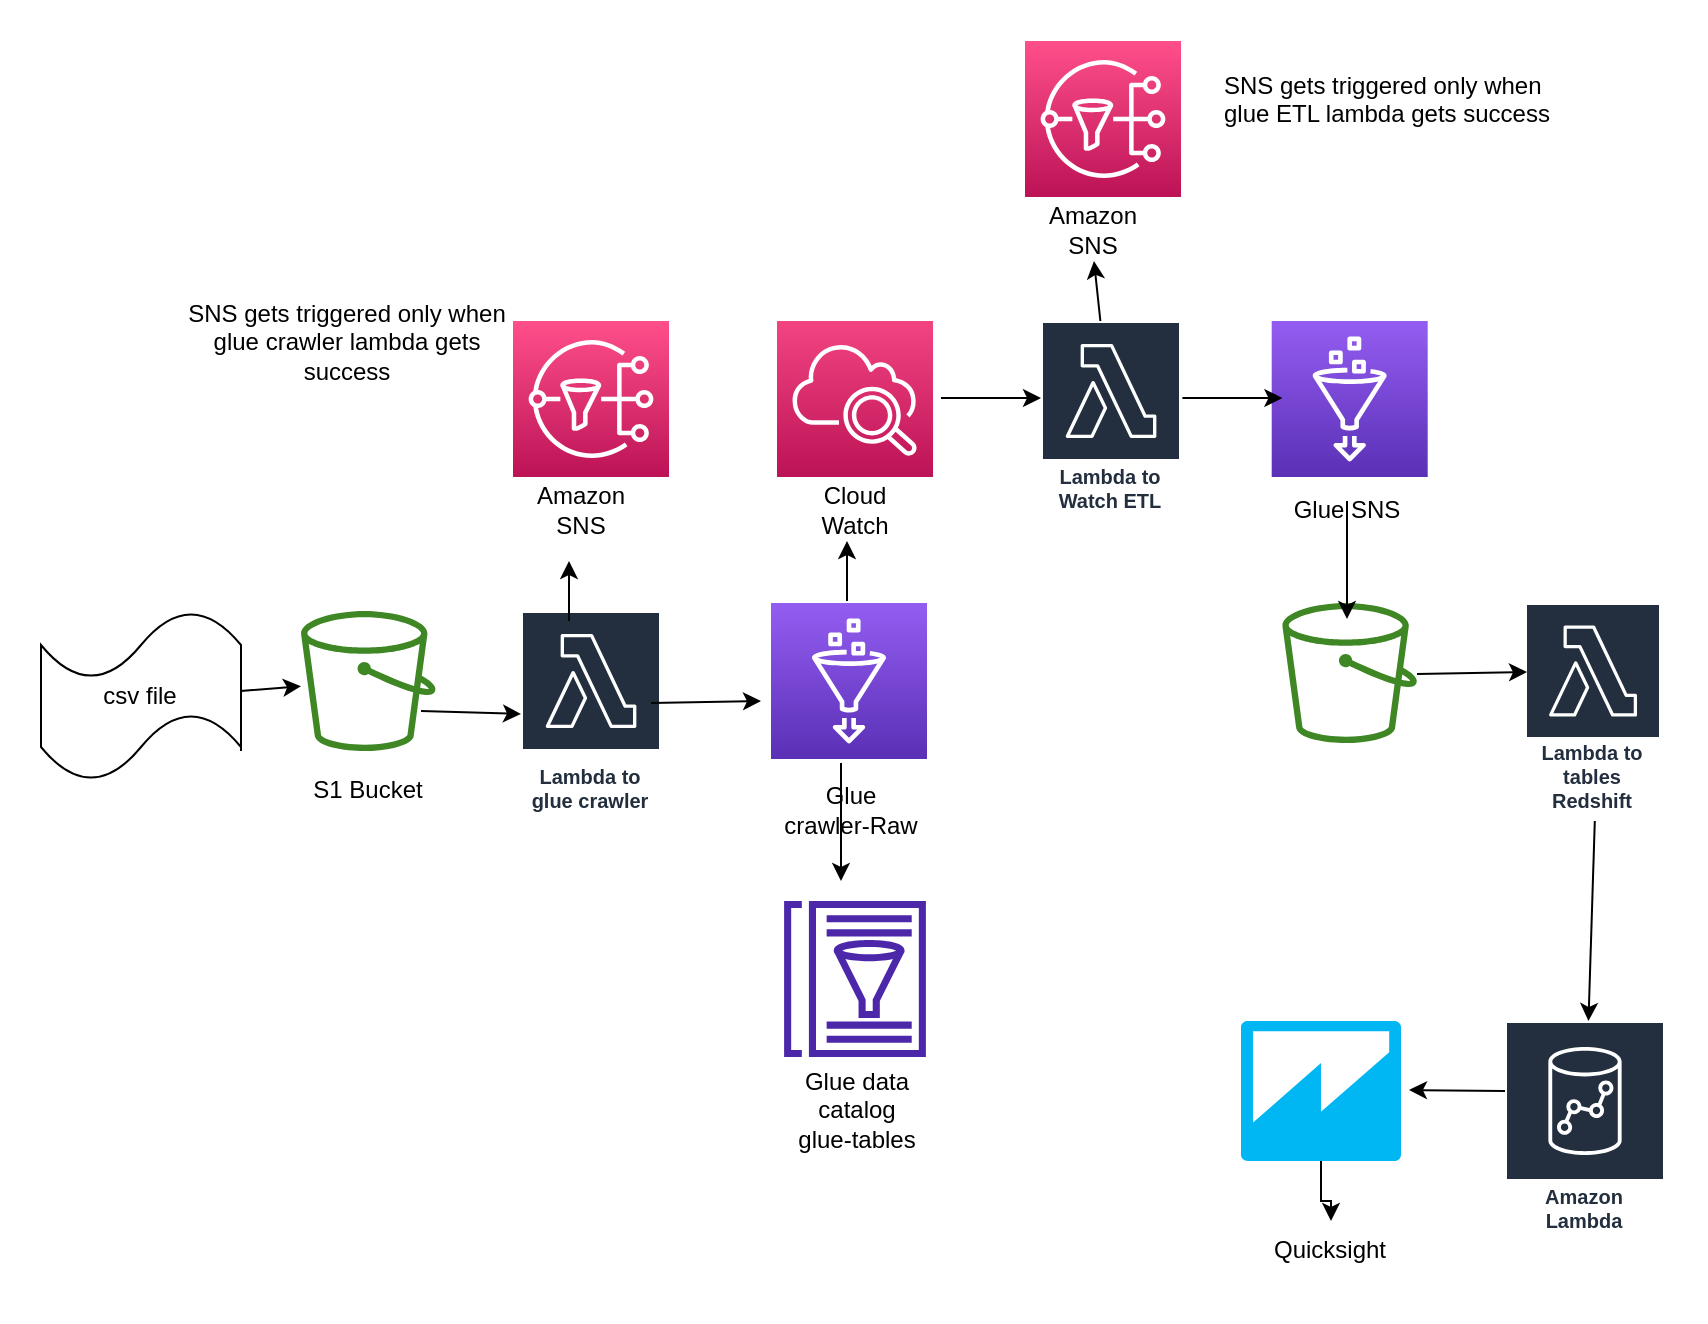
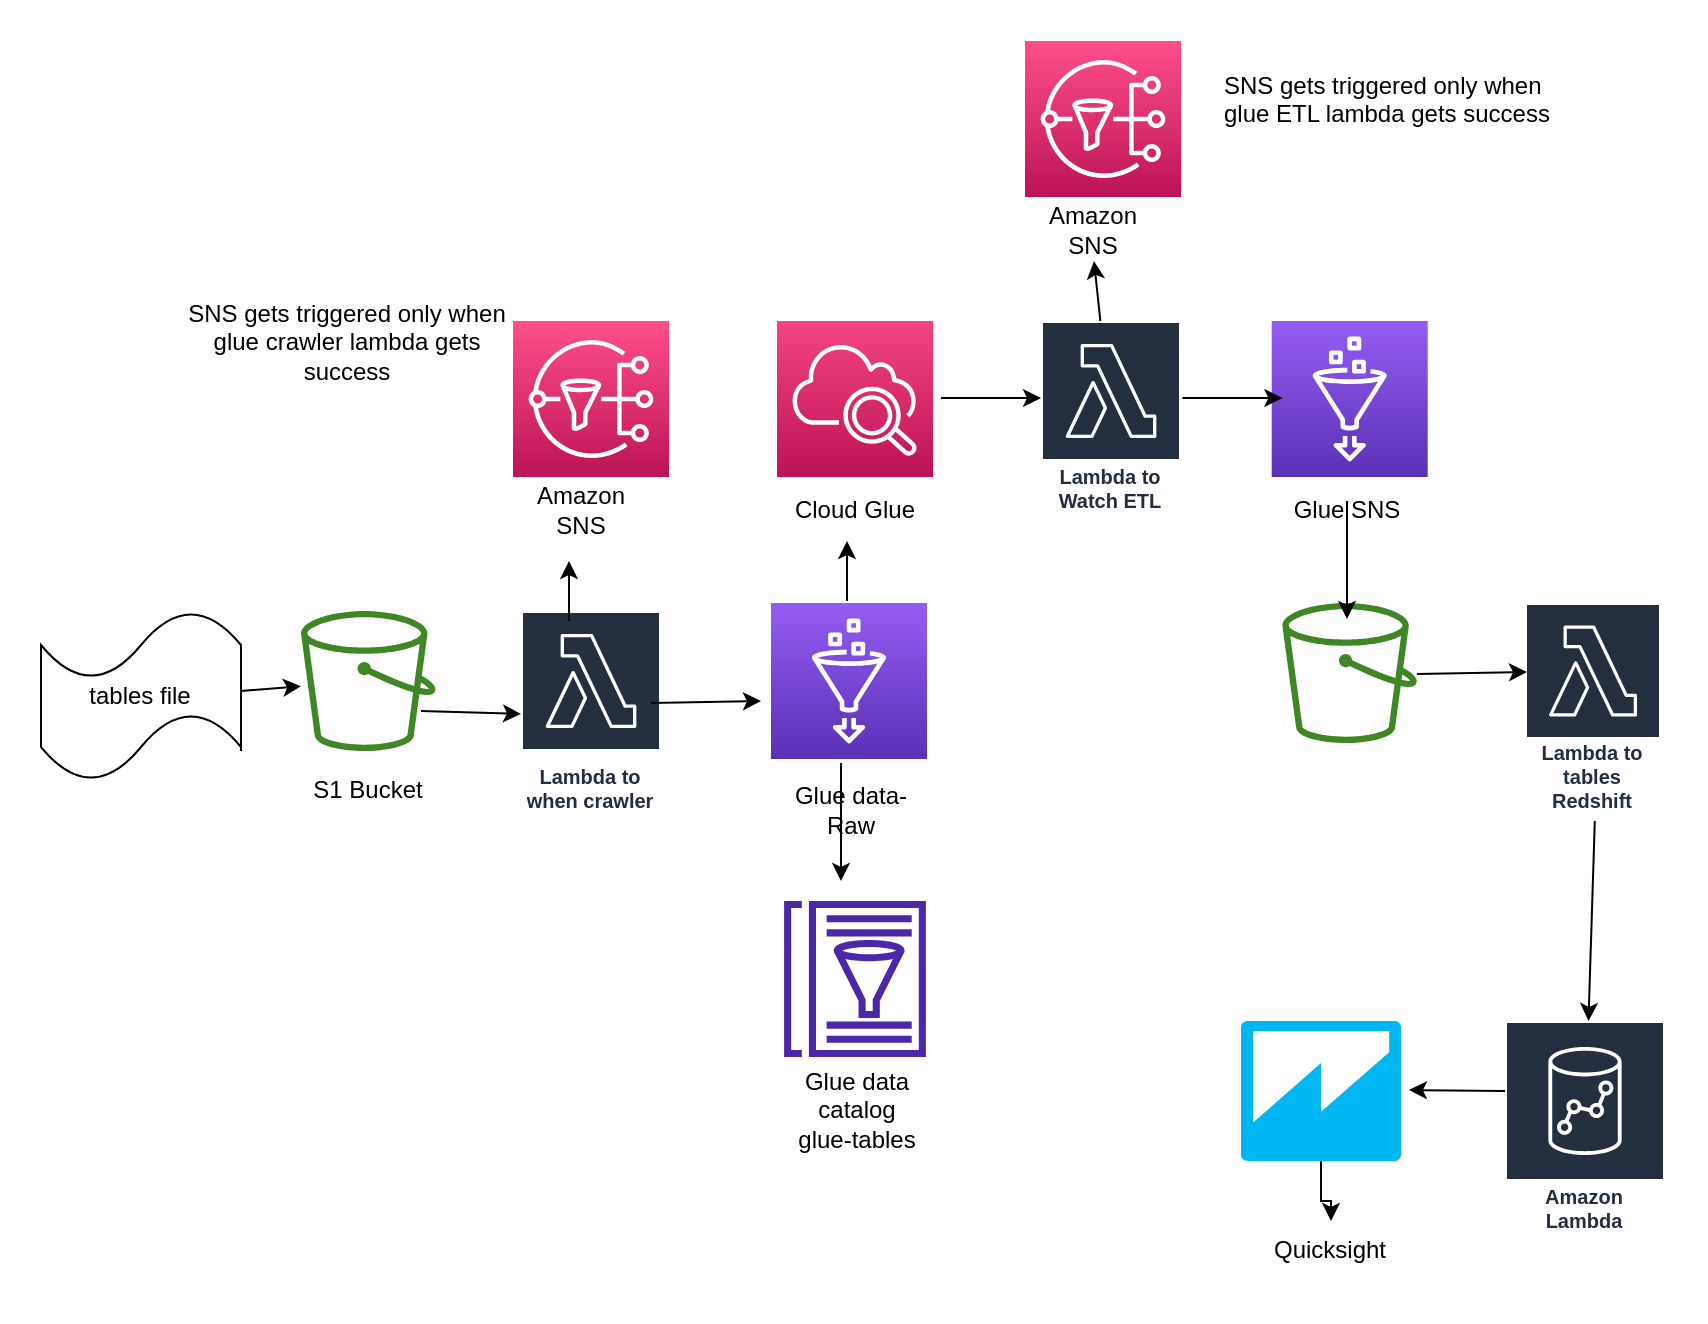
- <mxCell id="22" value="Cloud Watch" style="text;html=1;strokeColor=none;fillColor=none;align=center;verticalAlign=middle;whiteSpace=wrap;rounded=0;" vertex="1" parent="1"><mxGeometry x="392.5" y="240" width="69" height="30" as="geometry" /></mxCell>
+ <mxCell id="22" value="Cloud Glue" style="text;html=1;strokeColor=none;fillColor=none;align=center;verticalAlign=middle;whiteSpace=wrap;rounded=0;" vertex="1" parent="1"><mxGeometry x="392.5" y="240" width="69" height="30" as="geometry" /></mxCell>
- <mxCell id="3" value="csv file" style="shape=tape;whiteSpace=wrap;html=1;" vertex="1" parent="1"><mxGeometry x="20" y="305" width="100" height="85" as="geometry" /></mxCell>
+ <mxCell id="3" value="tables file" style="shape=tape;whiteSpace=wrap;html=1;" vertex="1" parent="1"><mxGeometry x="20" y="305" width="100" height="85" as="geometry" /></mxCell>
- <mxCell id="4" value="Lambda to glue crawler" style="sketch=0;outlineConnect=0;fontColor=#232F3E;gradientColor=none;strokeColor=#ffffff;fillColor=#232F3E;dashed=0;verticalLabelPosition=middle;verticalAlign=bottom;align=center;html=1;whiteSpace=wrap;fontSize=10;fontStyle=1;spacing=3;shape=mxgraph.aws4.productIcon;prIcon=mxgraph.aws4.lambda;" vertex="1" parent="1"><mxGeometry x="260" y="305" width="70" height="105" as="geometry" /></mxCell>
+ <mxCell id="4" value="Lambda to when crawler" style="sketch=0;outlineConnect=0;fontColor=#232F3E;gradientColor=none;strokeColor=#ffffff;fillColor=#232F3E;dashed=0;verticalLabelPosition=middle;verticalAlign=bottom;align=center;html=1;whiteSpace=wrap;fontSize=10;fontStyle=1;spacing=3;shape=mxgraph.aws4.productIcon;prIcon=mxgraph.aws4.lambda;" vertex="1" parent="1"><mxGeometry x="260" y="305" width="70" height="105" as="geometry" /></mxCell>
- <mxCell id="18" value="Glue crawler-Raw" style="text;html=1;strokeColor=none;fillColor=none;align=center;verticalAlign=middle;whiteSpace=wrap;rounded=0;" vertex="1" parent="1"><mxGeometry x="391" y="390" width="69" height="30" as="geometry" /></mxCell>
+ <mxCell id="18" value="Glue data-Raw" style="text;html=1;strokeColor=none;fillColor=none;align=center;verticalAlign=middle;whiteSpace=wrap;rounded=0;" vertex="1" parent="1"><mxGeometry x="391" y="390" width="69" height="30" as="geometry" /></mxCell>
